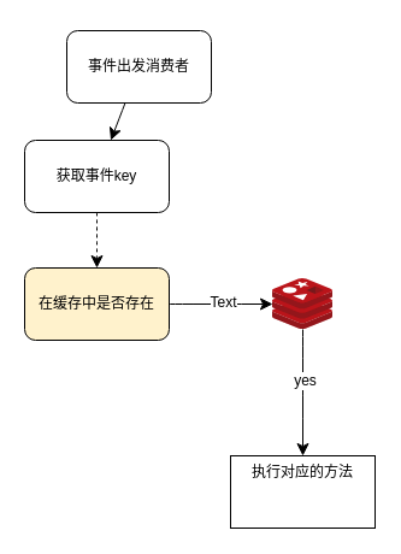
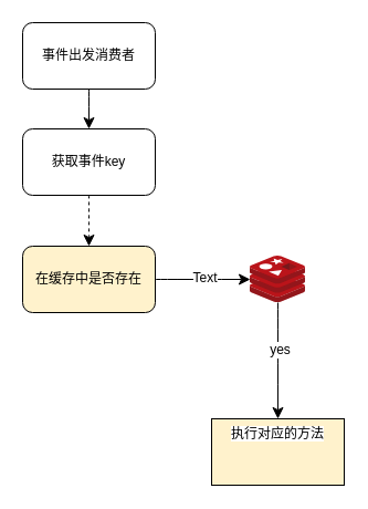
- <mxCell id="3" value="事件出发消费者" style="rounded=1;whiteSpace=wrap;html=1;" vertex="1" parent="1"><mxGeometry x="55" y="25" width="120" height="60" as="geometry" /></mxCell>
+ <mxCell id="3" value="事件出发消费者" style="rounded=1;whiteSpace=wrap;html=1;" vertex="1" parent="1"><mxGeometry x="20" y="20" width="120" height="60" as="geometry" /></mxCell>
- <mxCell id="12" value="执行对应的方法" style="whiteSpace=wrap;html=1;verticalAlign=top;labelBackgroundColor=default;sketch=0;" vertex="1" parent="1"><mxGeometry x="191" y="378" width="120" height="60" as="geometry" /></mxCell>
+ <mxCell id="12" value="执行对应的方法" style="whiteSpace=wrap;html=1;verticalAlign=top;labelBackgroundColor=default;sketch=0;fillColor=#fff2cc;" vertex="1" parent="1"><mxGeometry x="191" y="378" width="120" height="60" as="geometry" /></mxCell>
